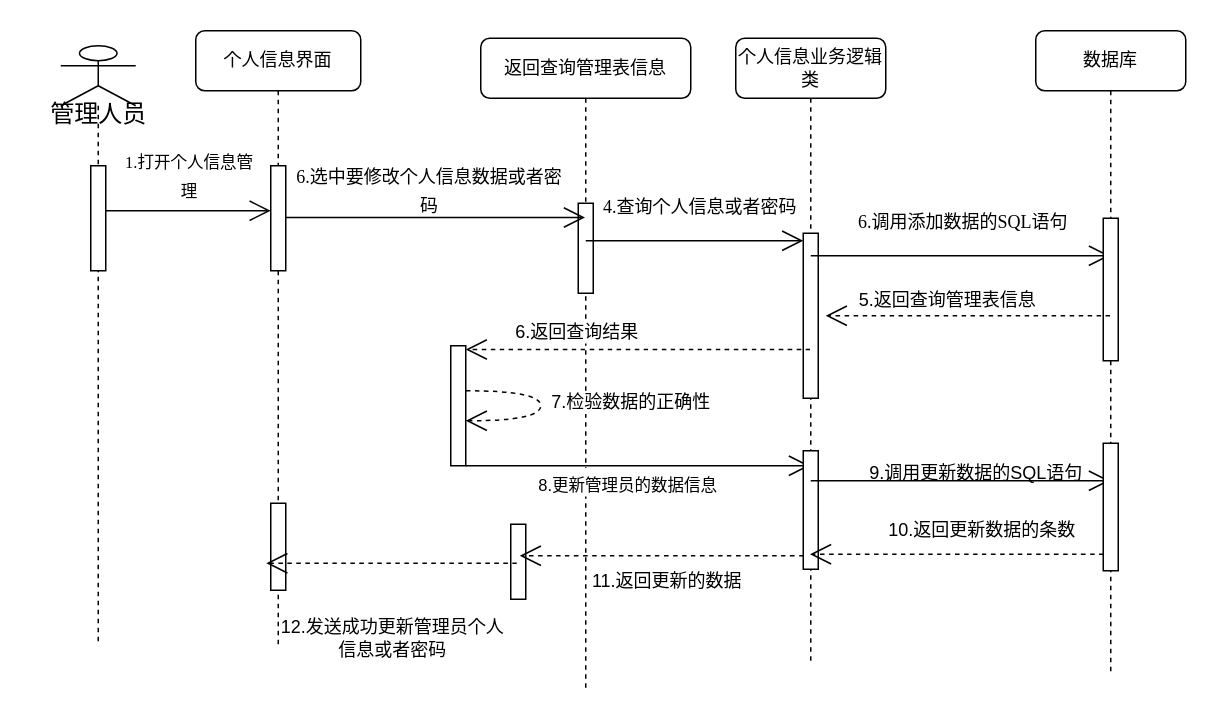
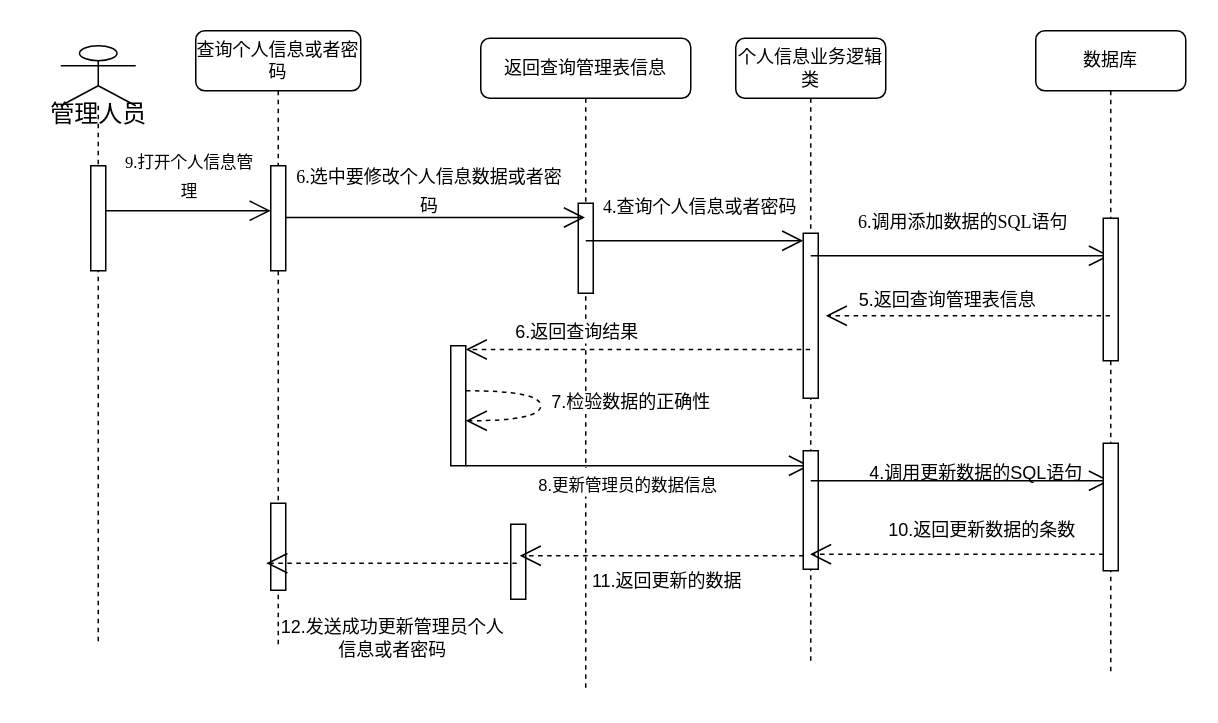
- <mxCell id="17" value="个人信息界面" style="shape=umlLifeline;perimeter=lifelinePerimeter;whiteSpace=wrap;html=1;container=1;collapsible=0;recursiveResize=0;outlineConnect=0;rounded=1;shadow=0;comic=0;labelBackgroundColor=none;strokeWidth=1;fontFamily=Verdana;fontSize=12;align=center;" parent="1" vertex="1"><mxGeometry x="130" y="20" width="110" height="410" as="geometry" /></mxCell>
+ <mxCell id="17" value="查询个人信息或者密码" style="shape=umlLifeline;perimeter=lifelinePerimeter;whiteSpace=wrap;html=1;container=1;collapsible=0;recursiveResize=0;outlineConnect=0;rounded=1;shadow=0;comic=0;labelBackgroundColor=none;strokeWidth=1;fontFamily=Verdana;fontSize=12;align=center;" parent="1" vertex="1"><mxGeometry x="130" y="20" width="110" height="410" as="geometry" /></mxCell>
- <mxCell id="21" value="&lt;div style=&quot;text-align: center;&quot;&gt;&lt;span style=&quot;background-color: initial;&quot;&gt;&lt;font style=&quot;font-size: 11px;&quot; face=&quot;Verdana&quot;&gt;1.打开个人信息管理&lt;/font&gt;&lt;/span&gt;&lt;/div&gt;" style="text;whiteSpace=wrap;html=1;fontSize=16;" parent="17" vertex="1"><mxGeometry x="-50" y="70" width="90" height="30" as="geometry" /></mxCell>
+ <mxCell id="21" value="&lt;div style=&quot;text-align: center;&quot;&gt;&lt;span style=&quot;background-color: initial;&quot;&gt;&lt;font style=&quot;font-size: 11px;&quot; face=&quot;Verdana&quot;&gt;9.打开个人信息管理&lt;/font&gt;&lt;/span&gt;&lt;/div&gt;" style="text;whiteSpace=wrap;html=1;fontSize=16;" parent="17" vertex="1"><mxGeometry x="-50" y="70" width="90" height="30" as="geometry" /></mxCell>
- <mxCell id="35" value="&lt;font style=&quot;font-size: 12px;&quot;&gt;9.调用更新数据的SQL语句&lt;/font&gt;" style="text;html=1;align=center;verticalAlign=middle;resizable=0;points=[];autosize=1;strokeColor=none;fillColor=none;fontSize=16;" vertex="1" parent="1"><mxGeometry x="565" y="298" width="170" height="30" as="geometry" /></mxCell>
+ <mxCell id="35" value="&lt;font style=&quot;font-size: 12px;&quot;&gt;4.调用更新数据的SQL语句&lt;/font&gt;" style="text;html=1;align=center;verticalAlign=middle;resizable=0;points=[];autosize=1;strokeColor=none;fillColor=none;fontSize=16;" vertex="1" parent="1"><mxGeometry x="565" y="298" width="170" height="30" as="geometry" /></mxCell>
